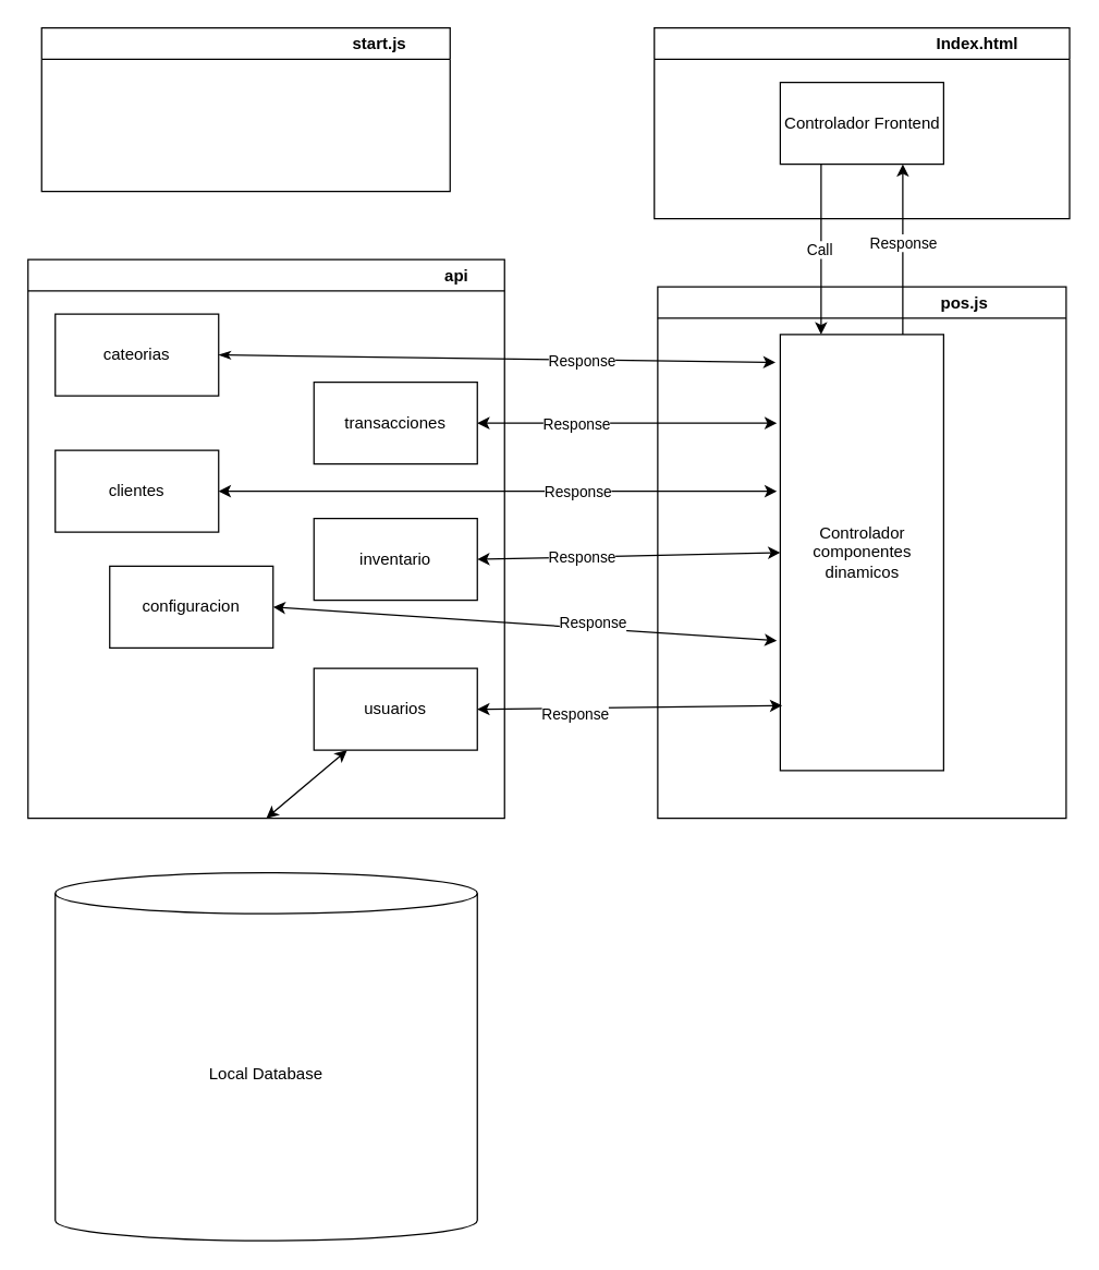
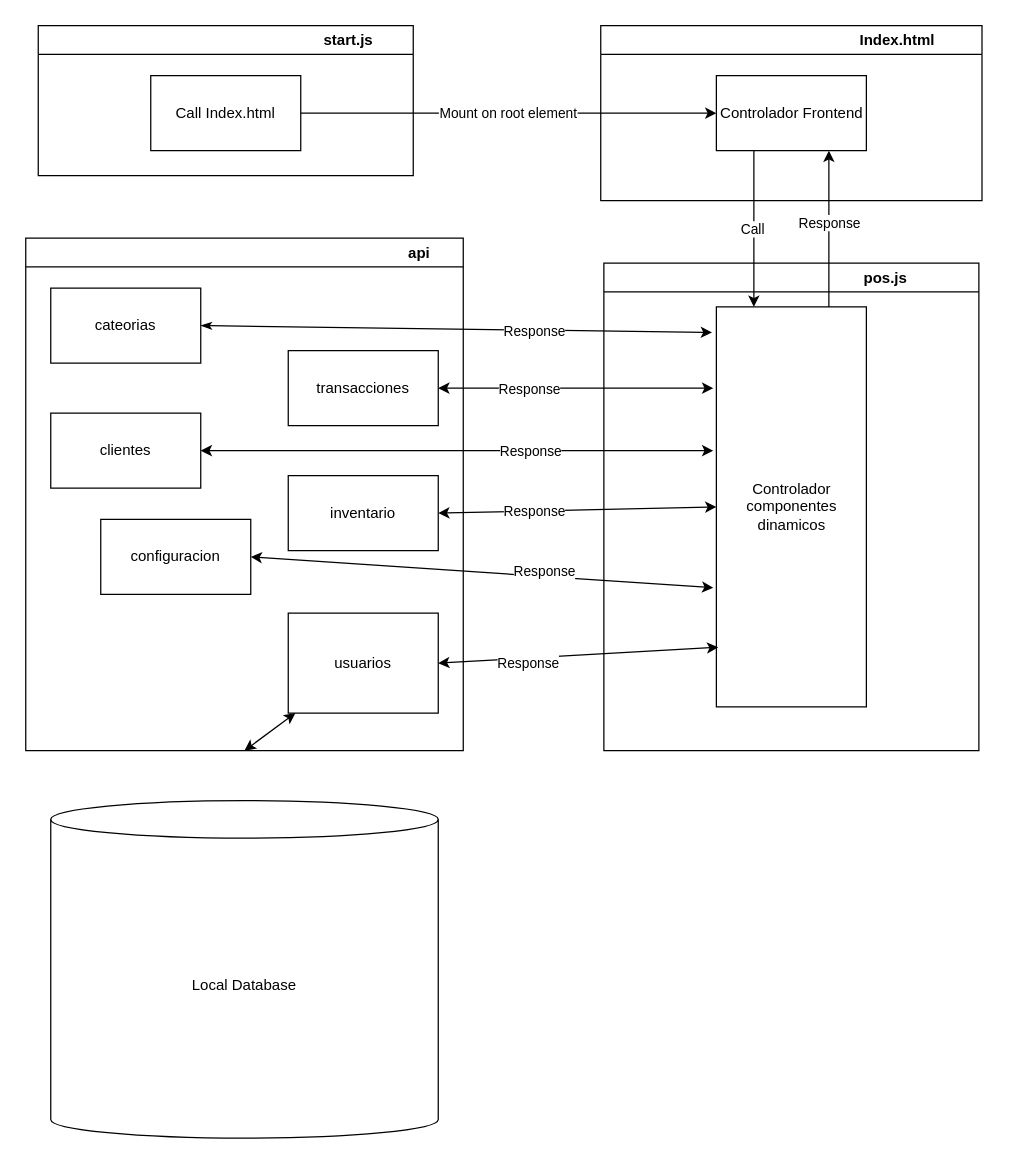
+ <mxCell id="3" value="Call Index.html" style="rounded=0;whiteSpace=wrap;html=1;" vertex="1" parent="2"><mxGeometry x="90" y="40" width="120" height="60" as="geometry" /></mxCell>
+ <mxCell id="6" value="Mount on root element" style="edgeStyle=none;html=1;exitX=1;exitY=0.5;exitDx=0;exitDy=0;" edge="1" parent="1" source="3" target="5"><mxGeometry relative="1" as="geometry" /></mxCell>
- <mxCell id="19" value="usuarios" style="rounded=0;whiteSpace=wrap;html=1;" vertex="1" parent="13"><mxGeometry x="210" y="300" width="120" height="60" as="geometry" /></mxCell>
+ <mxCell id="19" value="usuarios" style="rounded=0;whiteSpace=wrap;html=1;" vertex="1" parent="13"><mxGeometry x="210" y="300" width="120" height="80" as="geometry" /></mxCell>
